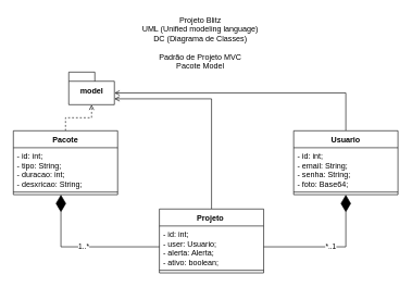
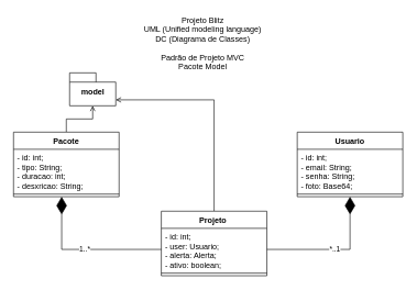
- <mxCell id="6" style="edgeStyle=orthogonalEdgeStyle;rounded=0;orthogonalLoop=1;jettySize=auto;html=1;exitX=0.5;exitY=0;exitDx=0;exitDy=0;entryX=0;entryY=0;entryDx=70;entryDy=32;entryPerimeter=0;endArrow=open;endFill=0;" edge="1" parent="1" source="7" target="17"><mxGeometry relative="1" as="geometry" /></mxCell>
- <mxCell id="2" style="edgeStyle=orthogonalEdgeStyle;rounded=0;orthogonalLoop=1;jettySize=auto;html=1;exitX=0.5;exitY=0;exitDx=0;exitDy=0;entryX=0.5;entryY=1;entryDx=0;entryDy=0;entryPerimeter=0;endArrow=open;endFill=0;dashed=1;" edge="1" parent="1" source="3" target="17"><mxGeometry relative="1" as="geometry" /></mxCell>
+ <mxCell id="2" style="edgeStyle=orthogonalEdgeStyle;rounded=0;orthogonalLoop=1;jettySize=auto;html=1;exitX=0.5;exitY=0;exitDx=0;exitDy=0;entryX=0.5;entryY=1;entryDx=0;entryDy=0;entryPerimeter=0;endArrow=open;endFill=0;" edge="1" parent="1" source="3" target="17"><mxGeometry relative="1" as="geometry" /></mxCell>
